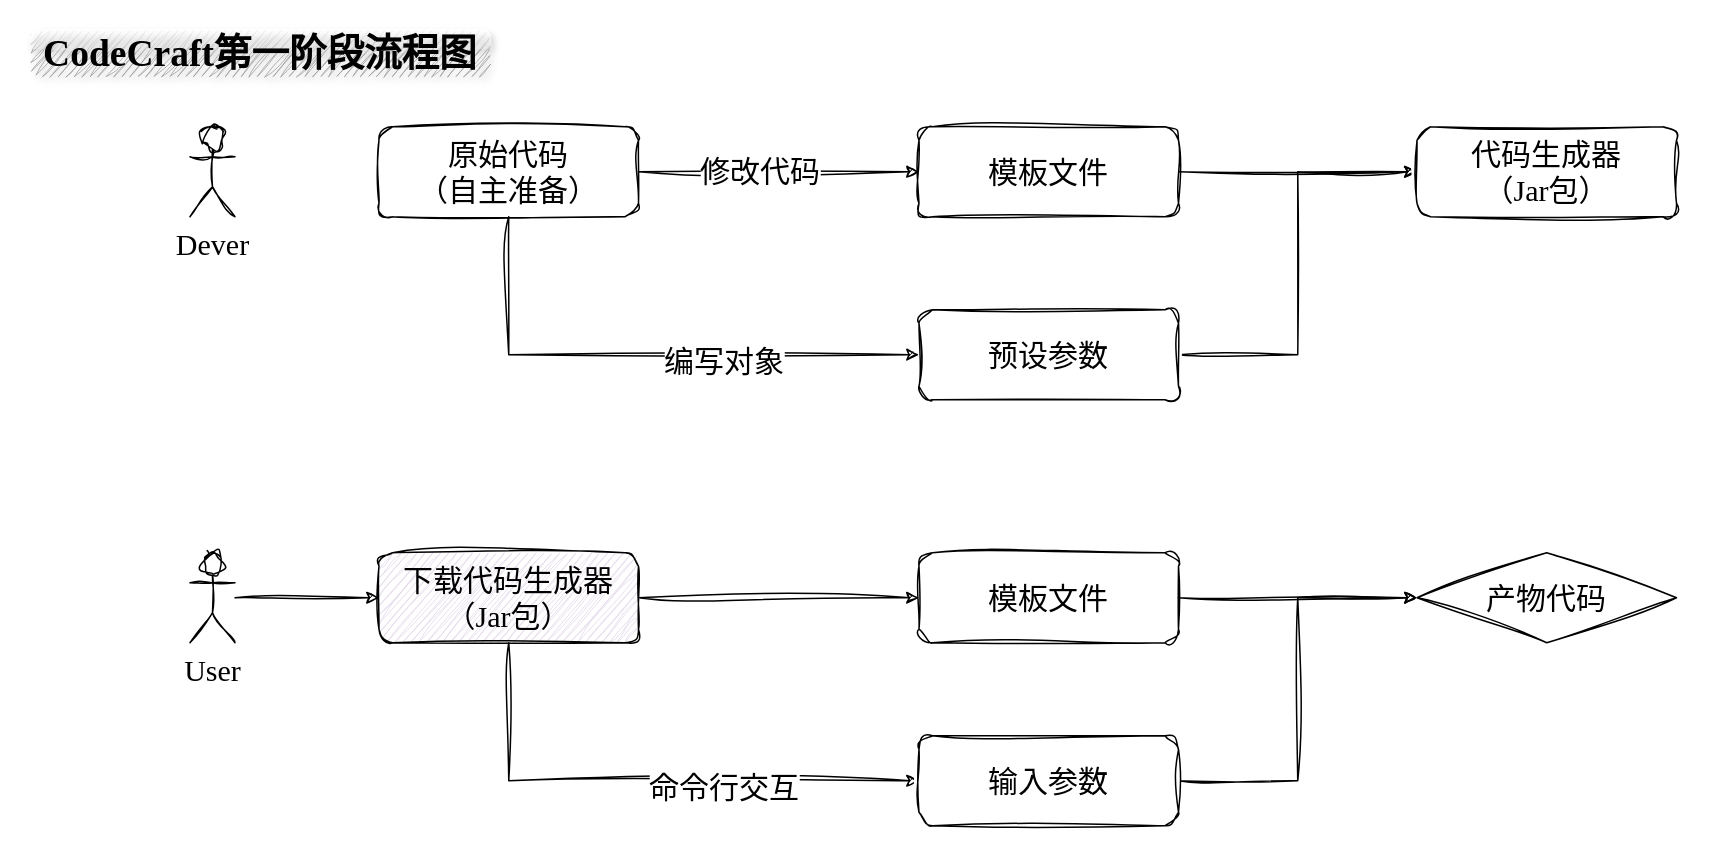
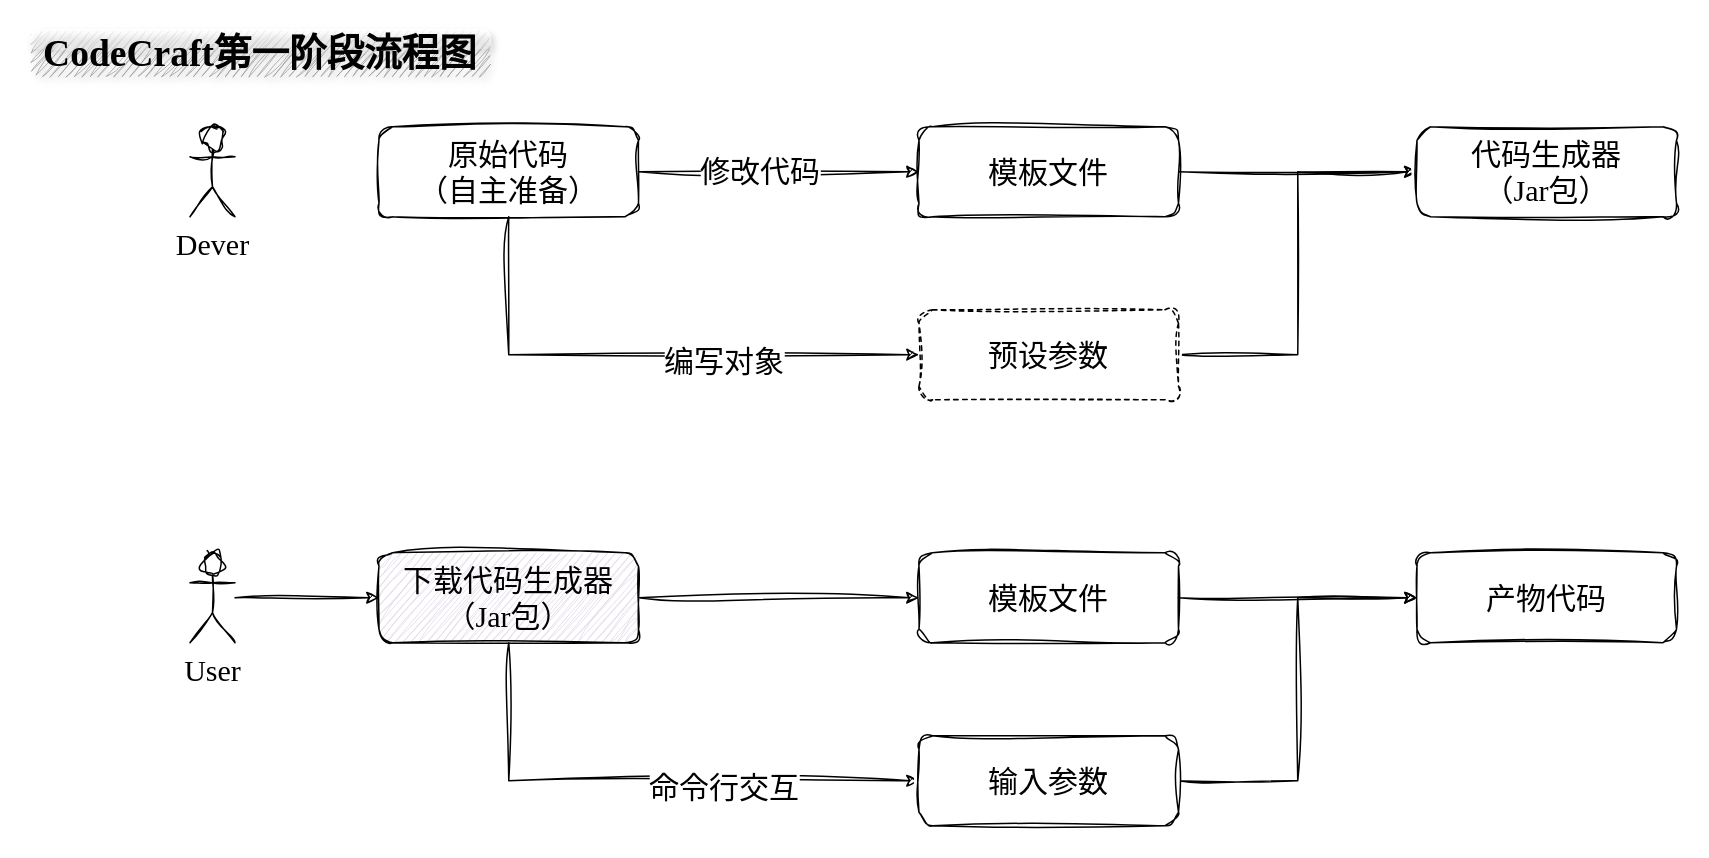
- <mxCell id="11" value="预设参数" style="rounded=1;whiteSpace=wrap;html=1;sketch=1;hachureGap=4;jiggle=2;curveFitting=1;fontFamily=Architects Daughter;fontSource=https%3A%2F%2Ffonts.googleapis.com%2Fcss%3Ffamily%3DArchitects%2BDaughter;fontSize=20;" vertex="1" parent="1"><mxGeometry x="612" y="206" width="173" height="60" as="geometry" /></mxCell>
+ <mxCell id="11" value="预设参数" style="rounded=1;whiteSpace=wrap;html=1;sketch=1;hachureGap=4;jiggle=2;curveFitting=1;fontFamily=Architects Daughter;fontSource=https%3A%2F%2Ffonts.googleapis.com%2Fcss%3Ffamily%3DArchitects%2BDaughter;fontSize=20;dashed=1;" vertex="1" parent="1"><mxGeometry x="612" y="206" width="173" height="60" as="geometry" /></mxCell>
- <mxCell id="23" value="产物代码" style="rhombus;whiteSpace=wrap;html=1;sketch=1;hachureGap=4;jiggle=2;curveFitting=1;fontFamily=Architects Daughter;fontSource=https%3A%2F%2Ffonts.googleapis.com%2Fcss%3Ffamily%3DArchitects%2BDaughter;fontSize=20;" vertex="1" parent="1"><mxGeometry x="944" y="368" width="173" height="60" as="geometry" /></mxCell>
+ <mxCell id="23" value="产物代码" style="rounded=1;whiteSpace=wrap;html=1;sketch=1;hachureGap=4;jiggle=2;curveFitting=1;fontFamily=Architects Daughter;fontSource=https%3A%2F%2Ffonts.googleapis.com%2Fcss%3Ffamily%3DArchitects%2BDaughter;fontSize=20;" vertex="1" parent="1"><mxGeometry x="944" y="368" width="173" height="60" as="geometry" /></mxCell>
